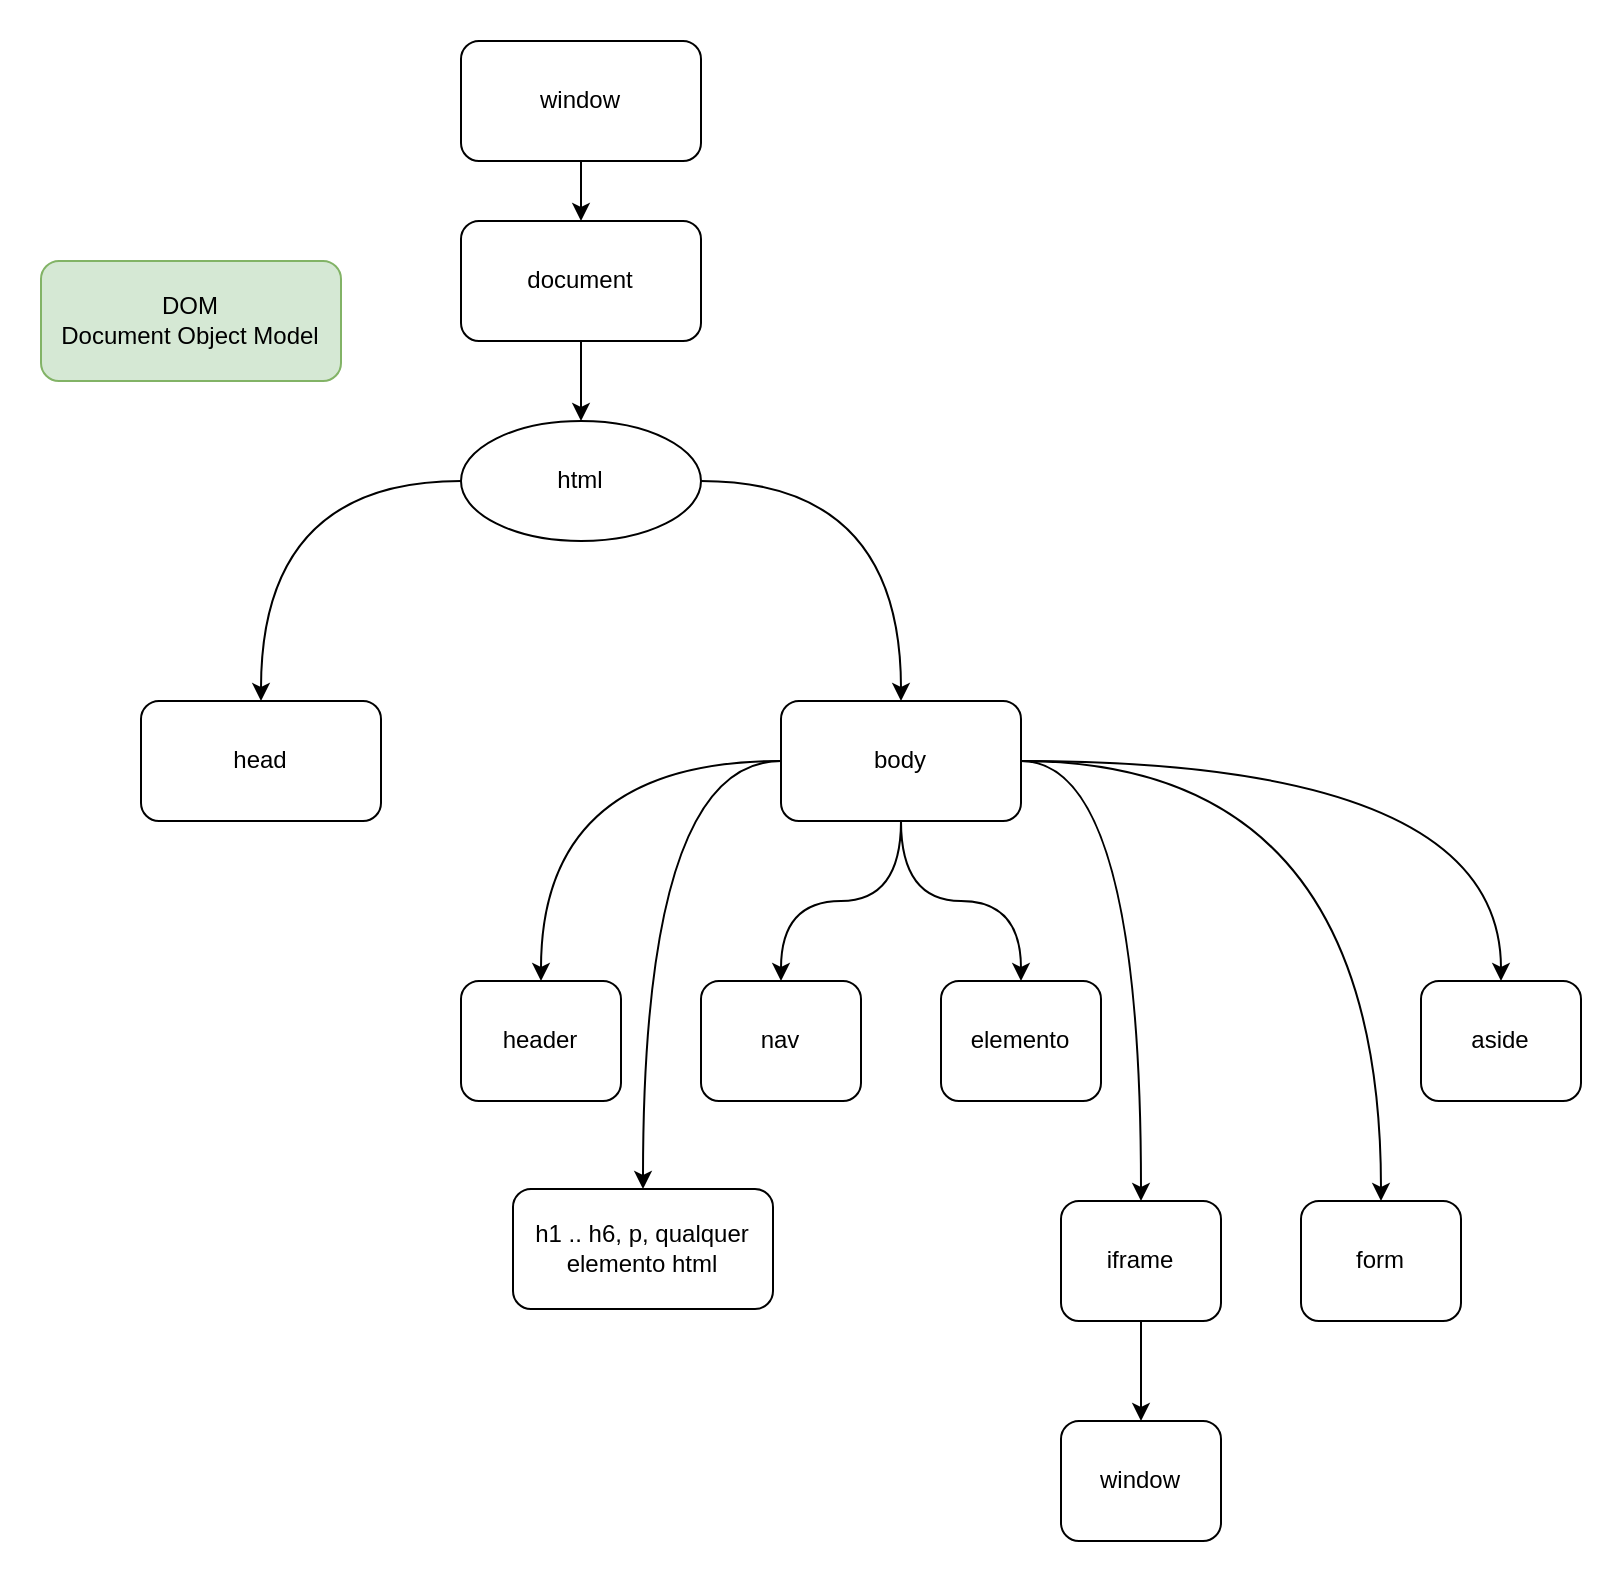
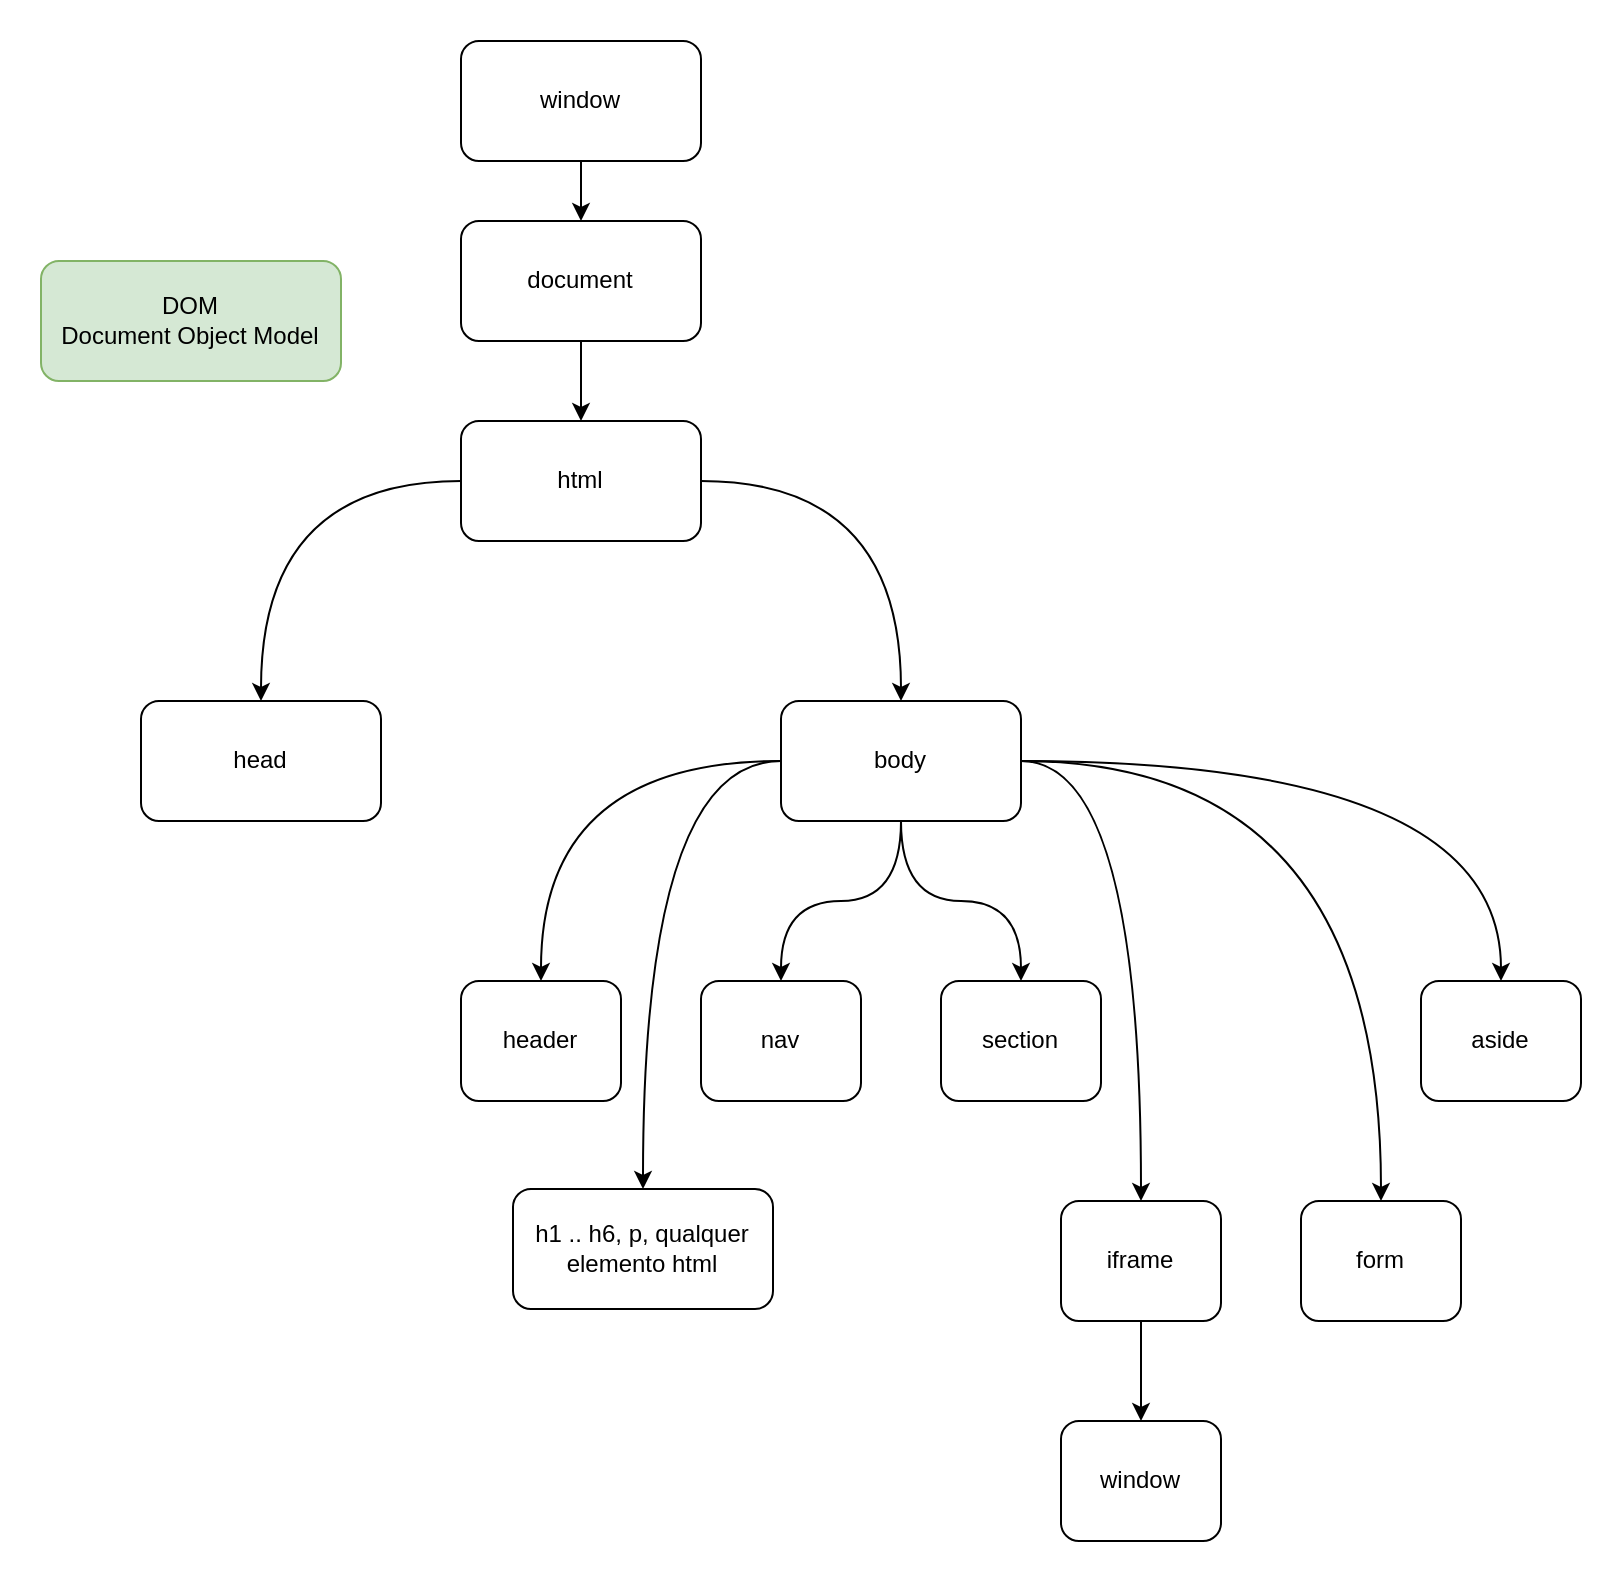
- <mxCell id="4" value="html" style="ellipse;whiteSpace=wrap;html=1;" vertex="1" parent="1"><mxGeometry x="230" y="210" width="120" height="60" as="geometry" /></mxCell>
+ <mxCell id="4" value="html" style="rounded=1;whiteSpace=wrap;html=1;" vertex="1" parent="1"><mxGeometry x="230" y="210" width="120" height="60" as="geometry" /></mxCell>
- <mxCell id="16" value="elemento" style="rounded=1;whiteSpace=wrap;html=1;" vertex="1" parent="1"><mxGeometry x="470" y="490" width="80" height="60" as="geometry" /></mxCell>
+ <mxCell id="16" value="section" style="rounded=1;whiteSpace=wrap;html=1;" vertex="1" parent="1"><mxGeometry x="470" y="490" width="80" height="60" as="geometry" /></mxCell>
